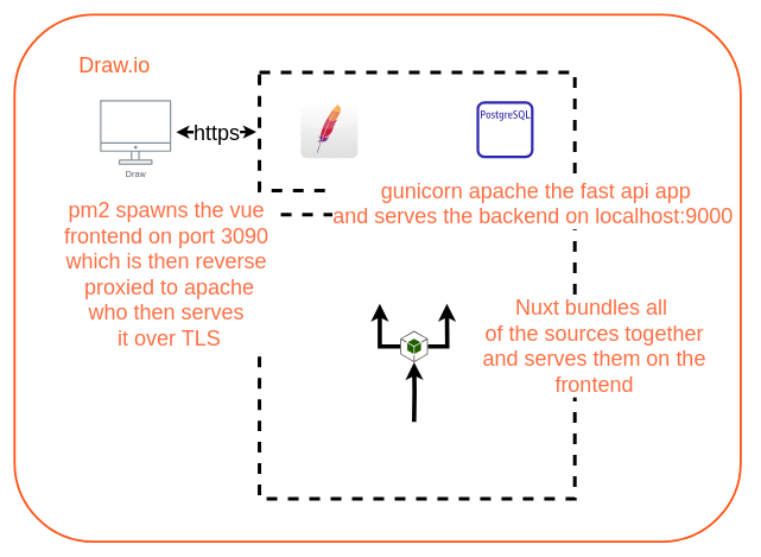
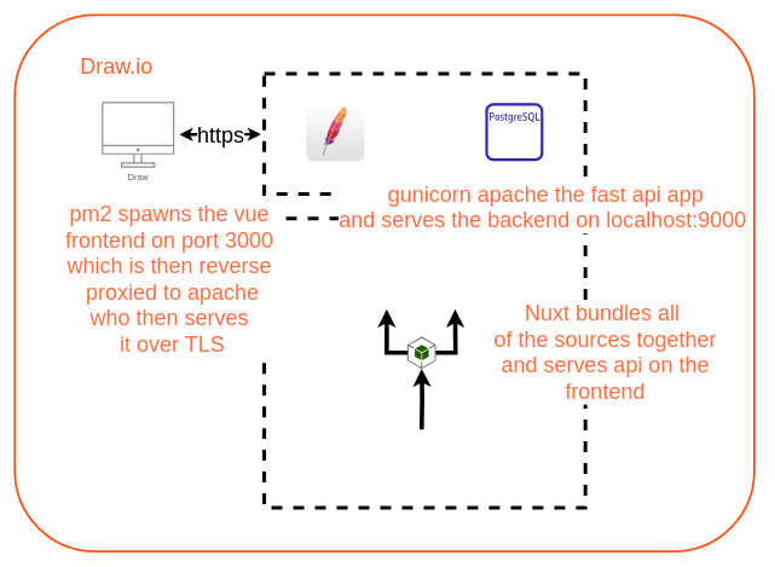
- <mxCell id="21" value="&lt;div style=&quot;font-size: 30px;&quot;&gt;pm2 spawns the vue&amp;nbsp;&lt;/div&gt;&lt;div style=&quot;font-size: 30px;&quot;&gt;frontend on port 3090&amp;nbsp;&lt;/div&gt;&lt;div style=&quot;font-size: 30px;&quot;&gt;which is then reverse&amp;nbsp;&lt;/div&gt;&lt;div style=&quot;font-size: 30px;&quot;&gt;proxied to apache&lt;/div&gt;&lt;div style=&quot;font-size: 30px;&quot;&gt;who then serves&amp;nbsp;&lt;/div&gt;&lt;div style=&quot;font-size: 30px;&quot;&gt;it over TLS&lt;/div&gt;" style="text;html=1;align=center;verticalAlign=middle;resizable=0;points=[];autosize=1;strokeColor=none;fillColor=none;fontColor=#FF6E42;labelBackgroundColor=default;" vertex="1" parent="1"><mxGeometry x="77" y="269" width="320" height="230" as="geometry" /></mxCell>
+ <mxCell id="21" value="&lt;div style=&quot;font-size: 30px;&quot;&gt;pm2 spawns the vue&amp;nbsp;&lt;/div&gt;&lt;div style=&quot;font-size: 30px;&quot;&gt;frontend on port 3000&amp;nbsp;&lt;/div&gt;&lt;div style=&quot;font-size: 30px;&quot;&gt;which is then reverse&amp;nbsp;&lt;/div&gt;&lt;div style=&quot;font-size: 30px;&quot;&gt;proxied to apache&lt;/div&gt;&lt;div style=&quot;font-size: 30px;&quot;&gt;who then serves&amp;nbsp;&lt;/div&gt;&lt;div style=&quot;font-size: 30px;&quot;&gt;it over TLS&lt;/div&gt;" style="text;html=1;align=center;verticalAlign=middle;resizable=0;points=[];autosize=1;strokeColor=none;fillColor=none;fontColor=#FF6E42;labelBackgroundColor=default;" vertex="1" parent="1"><mxGeometry x="77" y="269" width="320" height="230" as="geometry" /></mxCell>
- <mxCell id="16" value="&lt;div style=&quot;font-size: 30px;&quot;&gt;Nuxt bundles all&amp;nbsp;&lt;/div&gt;&lt;div style=&quot;font-size: 30px;&quot;&gt;of the sources together&lt;/div&gt;&lt;div style=&quot;font-size: 30px;&quot;&gt;and serves them on the&lt;/div&gt;&lt;div style=&quot;font-size: 30px;&quot;&gt;frontend&lt;/div&gt;" style="text;html=1;align=center;verticalAlign=middle;resizable=0;points=[];autosize=1;strokeColor=none;fillColor=none;fontColor=#FF6E42;labelBackgroundColor=default;" parent="1" vertex="1"><mxGeometry x="664" y="405" width="340" height="160" as="geometry" /></mxCell>
+ <mxCell id="16" value="&lt;div style=&quot;font-size: 30px;&quot;&gt;Nuxt bundles all&amp;nbsp;&lt;/div&gt;&lt;div style=&quot;font-size: 30px;&quot;&gt;of the sources together&lt;/div&gt;&lt;div style=&quot;font-size: 30px;&quot;&gt;and serves api on the&lt;/div&gt;&lt;div style=&quot;font-size: 30px;&quot;&gt;frontend&lt;/div&gt;" style="text;html=1;align=center;verticalAlign=middle;resizable=0;points=[];autosize=1;strokeColor=none;fillColor=none;fontColor=#FF6E42;labelBackgroundColor=default;" parent="1" vertex="1"><mxGeometry x="664" y="405" width="340" height="160" as="geometry" /></mxCell>
